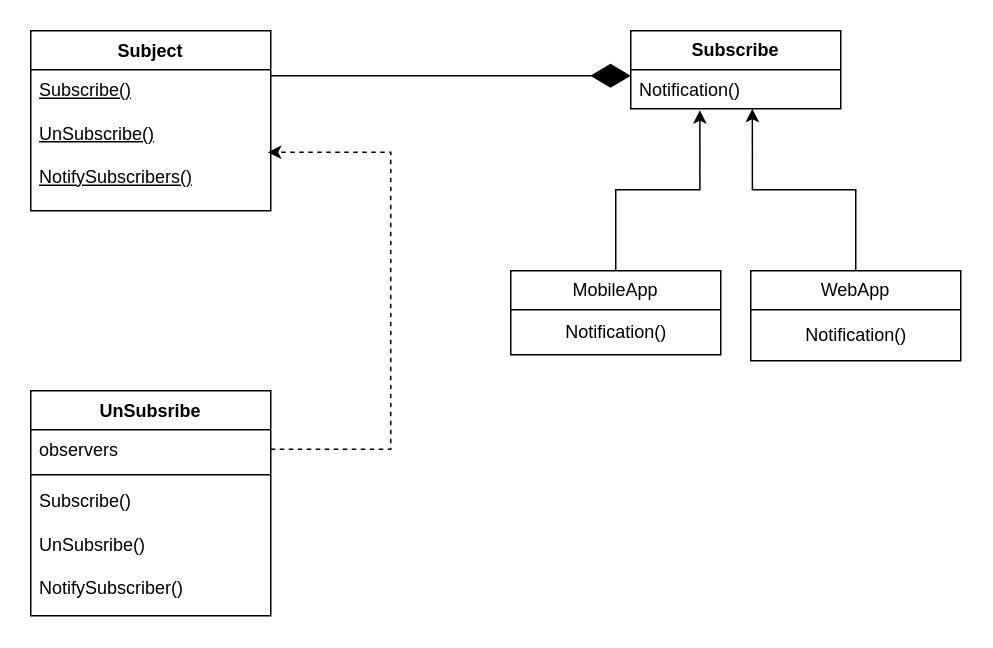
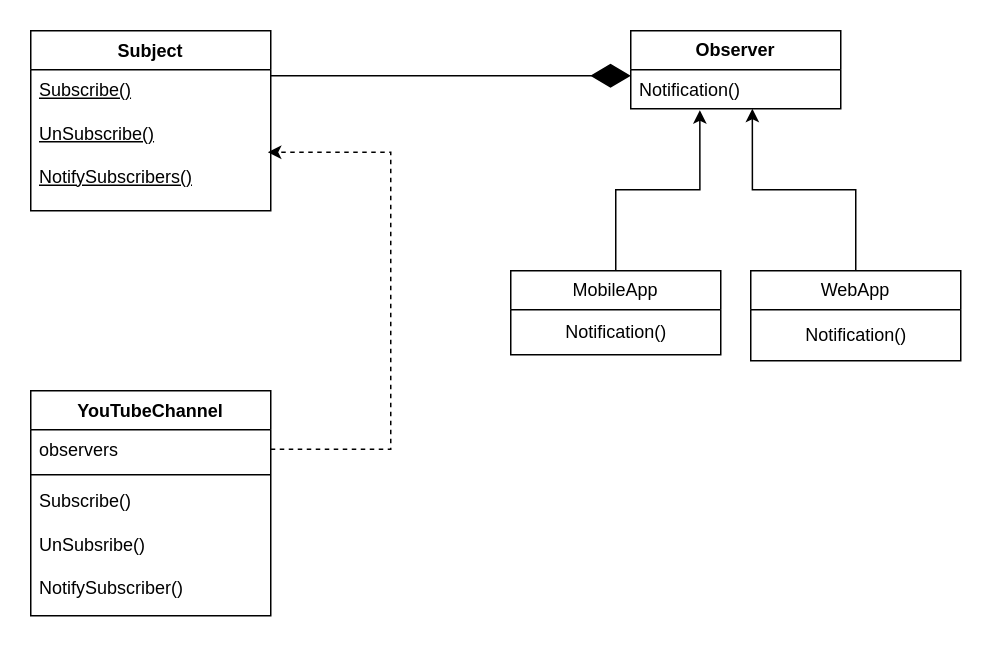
- <mxCell id="4" value="&lt;b&gt;Subscribe&lt;/b&gt;" style="swimlane;fontStyle=0;childLayout=stackLayout;horizontal=1;startSize=26;fillColor=none;horizontalStack=0;resizeParent=1;resizeParentMax=0;resizeLast=0;collapsible=1;marginBottom=0;whiteSpace=wrap;html=1;" vertex="1" parent="1"><mxGeometry x="420" y="20" width="140" height="52" as="geometry" /></mxCell>
+ <mxCell id="4" value="&lt;b&gt;Observer&lt;/b&gt;" style="swimlane;fontStyle=0;childLayout=stackLayout;horizontal=1;startSize=26;fillColor=none;horizontalStack=0;resizeParent=1;resizeParentMax=0;resizeLast=0;collapsible=1;marginBottom=0;whiteSpace=wrap;html=1;" vertex="1" parent="1"><mxGeometry x="420" y="20" width="140" height="52" as="geometry" /></mxCell>
- <mxCell id="13" value="UnSubsribe" style="swimlane;fontStyle=1;align=center;verticalAlign=top;childLayout=stackLayout;horizontal=1;startSize=26;horizontalStack=0;resizeParent=1;resizeParentMax=0;resizeLast=0;collapsible=1;marginBottom=0;whiteSpace=wrap;html=1;" vertex="1" parent="1"><mxGeometry x="20" y="260" width="160" height="150" as="geometry" /></mxCell>
+ <mxCell id="13" value="YouTubeChannel" style="swimlane;fontStyle=1;align=center;verticalAlign=top;childLayout=stackLayout;horizontal=1;startSize=26;horizontalStack=0;resizeParent=1;resizeParentMax=0;resizeLast=0;collapsible=1;marginBottom=0;whiteSpace=wrap;html=1;" vertex="1" parent="1"><mxGeometry x="20" y="260" width="160" height="150" as="geometry" /></mxCell>
